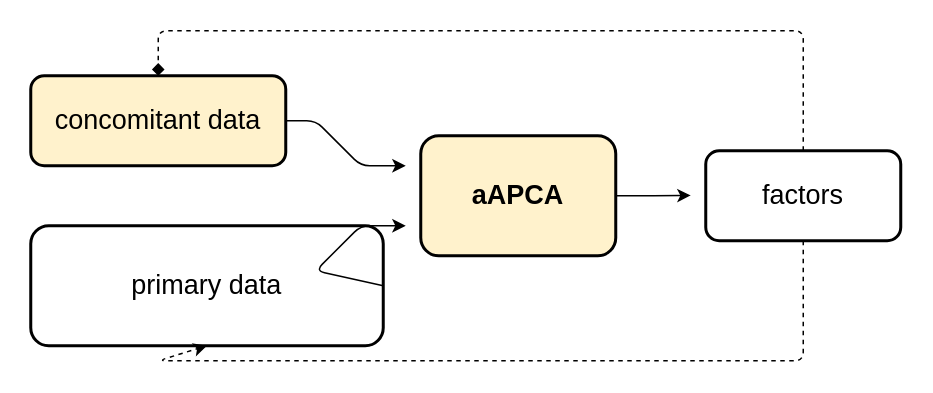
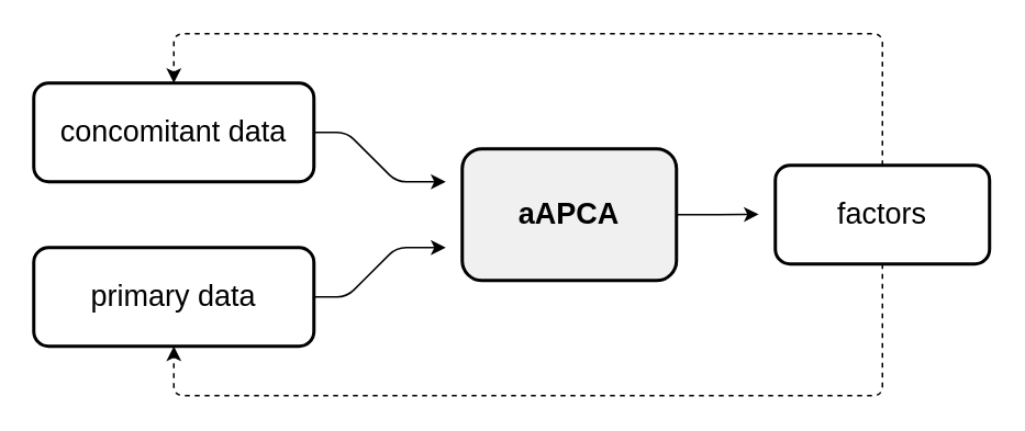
- <mxCell id="9" value="" style="endArrow=diamond;html=1;dashed=1;exitX=0.5;exitY=0;exitDx=0;exitDy=0;entryX=0.5;entryY=0;entryDx=0;entryDy=0;arcSize=12;" edge="1" parent="1" source="6" target="2"><mxGeometry width="50" height="50" relative="1" as="geometry"><mxPoint x="210" y="190" as="sourcePoint" /><mxPoint x="320" y="250" as="targetPoint" /><Array as="points"><mxPoint x="535" y="20" /><mxPoint x="105" y="20" /></Array></mxGeometry></mxCell>
+ <mxCell id="9" value="" style="endArrow=classic;html=1;dashed=1;exitX=0.5;exitY=0;exitDx=0;exitDy=0;entryX=0.5;entryY=0;entryDx=0;entryDy=0;arcSize=12;" edge="1" parent="1" source="6" target="2"><mxGeometry width="50" height="50" relative="1" as="geometry"><mxPoint x="210" y="190" as="sourcePoint" /><mxPoint x="320" y="250" as="targetPoint" /><Array as="points"><mxPoint x="535" y="20" /><mxPoint x="105" y="20" /></Array></mxGeometry></mxCell>
- <mxCell id="2" value="&lt;font style=&quot;font-size: 18px&quot;&gt;concomitant data&lt;/font&gt;" style="rounded=1;whiteSpace=wrap;html=1;strokeWidth=2;fillColor=#fff2cc;" vertex="1" parent="1"><mxGeometry x="20" y="50" width="170" height="60" as="geometry" /></mxCell>
+ <mxCell id="2" value="&lt;font style=&quot;font-size: 18px&quot;&gt;concomitant data&lt;/font&gt;" style="rounded=1;whiteSpace=wrap;html=1;strokeWidth=2;" vertex="1" parent="1"><mxGeometry x="20" y="50" width="170" height="60" as="geometry" /></mxCell>
- <mxCell id="8" value="&lt;font style=&quot;font-size: 18px&quot;&gt;&lt;b&gt;aAPCA&lt;/b&gt;&lt;/font&gt;" style="rounded=1;whiteSpace=wrap;html=1;strokeWidth=2;fillColor=#fff2cc;" vertex="1" parent="1"><mxGeometry x="280" y="90" width="130" height="80" as="geometry" /></mxCell>
+ <mxCell id="8" value="&lt;font style=&quot;font-size: 18px&quot;&gt;&lt;b&gt;aAPCA&lt;/b&gt;&lt;/font&gt;" style="rounded=1;whiteSpace=wrap;html=1;strokeWidth=2;fillColor=#F0F0F0;" vertex="1" parent="1"><mxGeometry x="280" y="90" width="130" height="80" as="geometry" /></mxCell>
- <mxCell id="3" value="&lt;font style=&quot;font-size: 18px&quot;&gt;primary data&lt;/font&gt;" style="rounded=1;whiteSpace=wrap;html=1;strokeWidth=2;" vertex="1" parent="1"><mxGeometry x="20" y="150" width="235" height="80" as="geometry" /></mxCell>
+ <mxCell id="3" value="&lt;font style=&quot;font-size: 18px&quot;&gt;primary data&lt;/font&gt;" style="rounded=1;whiteSpace=wrap;html=1;strokeWidth=2;" vertex="1" parent="1"><mxGeometry x="20" y="150" width="170" height="60" as="geometry" /></mxCell>
